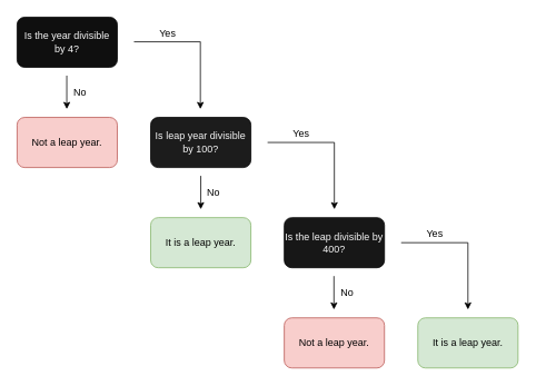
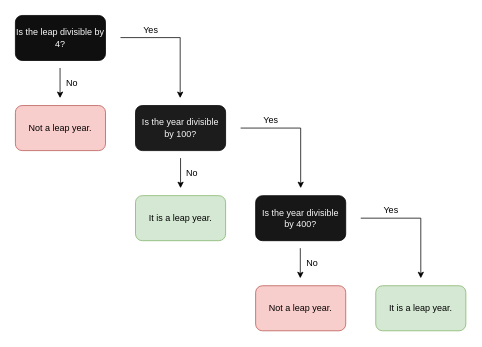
- <mxCell id="2" value="Is the year divisible by 4?" style="rounded=1;whiteSpace=wrap;html=1;fontColor=#FAFAFA;fillColor=#0F0F0F;" vertex="1" parent="1"><mxGeometry x="20" y="20" width="120" height="60" as="geometry" /></mxCell>
+ <mxCell id="2" value="Is the leap divisible by 4?" style="rounded=1;whiteSpace=wrap;html=1;fontColor=#FAFAFA;fillColor=#0F0F0F;" vertex="1" parent="1"><mxGeometry x="20" y="20" width="120" height="60" as="geometry" /></mxCell>
- <mxCell id="5" value="Is leap year divisible by 100?" style="rounded=1;whiteSpace=wrap;html=1;fillColor=#1C1C1C;fontColor=#F7F7F7;" vertex="1" parent="1"><mxGeometry x="180" y="140" width="120" height="60" as="geometry" /></mxCell>
+ <mxCell id="5" value="Is the year divisible by 100?" style="rounded=1;whiteSpace=wrap;html=1;fillColor=#1C1C1C;fontColor=#F7F7F7;" vertex="1" parent="1"><mxGeometry x="180" y="140" width="120" height="60" as="geometry" /></mxCell>
- <mxCell id="16" value="Is the leap divisible by 400?" style="rounded=1;whiteSpace=wrap;html=1;fontColor=#F7F7F7;fillColor=#171717;" vertex="1" parent="1"><mxGeometry x="340" y="260" width="120" height="60" as="geometry" /></mxCell>
+ <mxCell id="16" value="Is the year divisible by 400?" style="rounded=1;whiteSpace=wrap;html=1;fontColor=#F7F7F7;fillColor=#171717;" vertex="1" parent="1"><mxGeometry x="340" y="260" width="120" height="60" as="geometry" /></mxCell>
